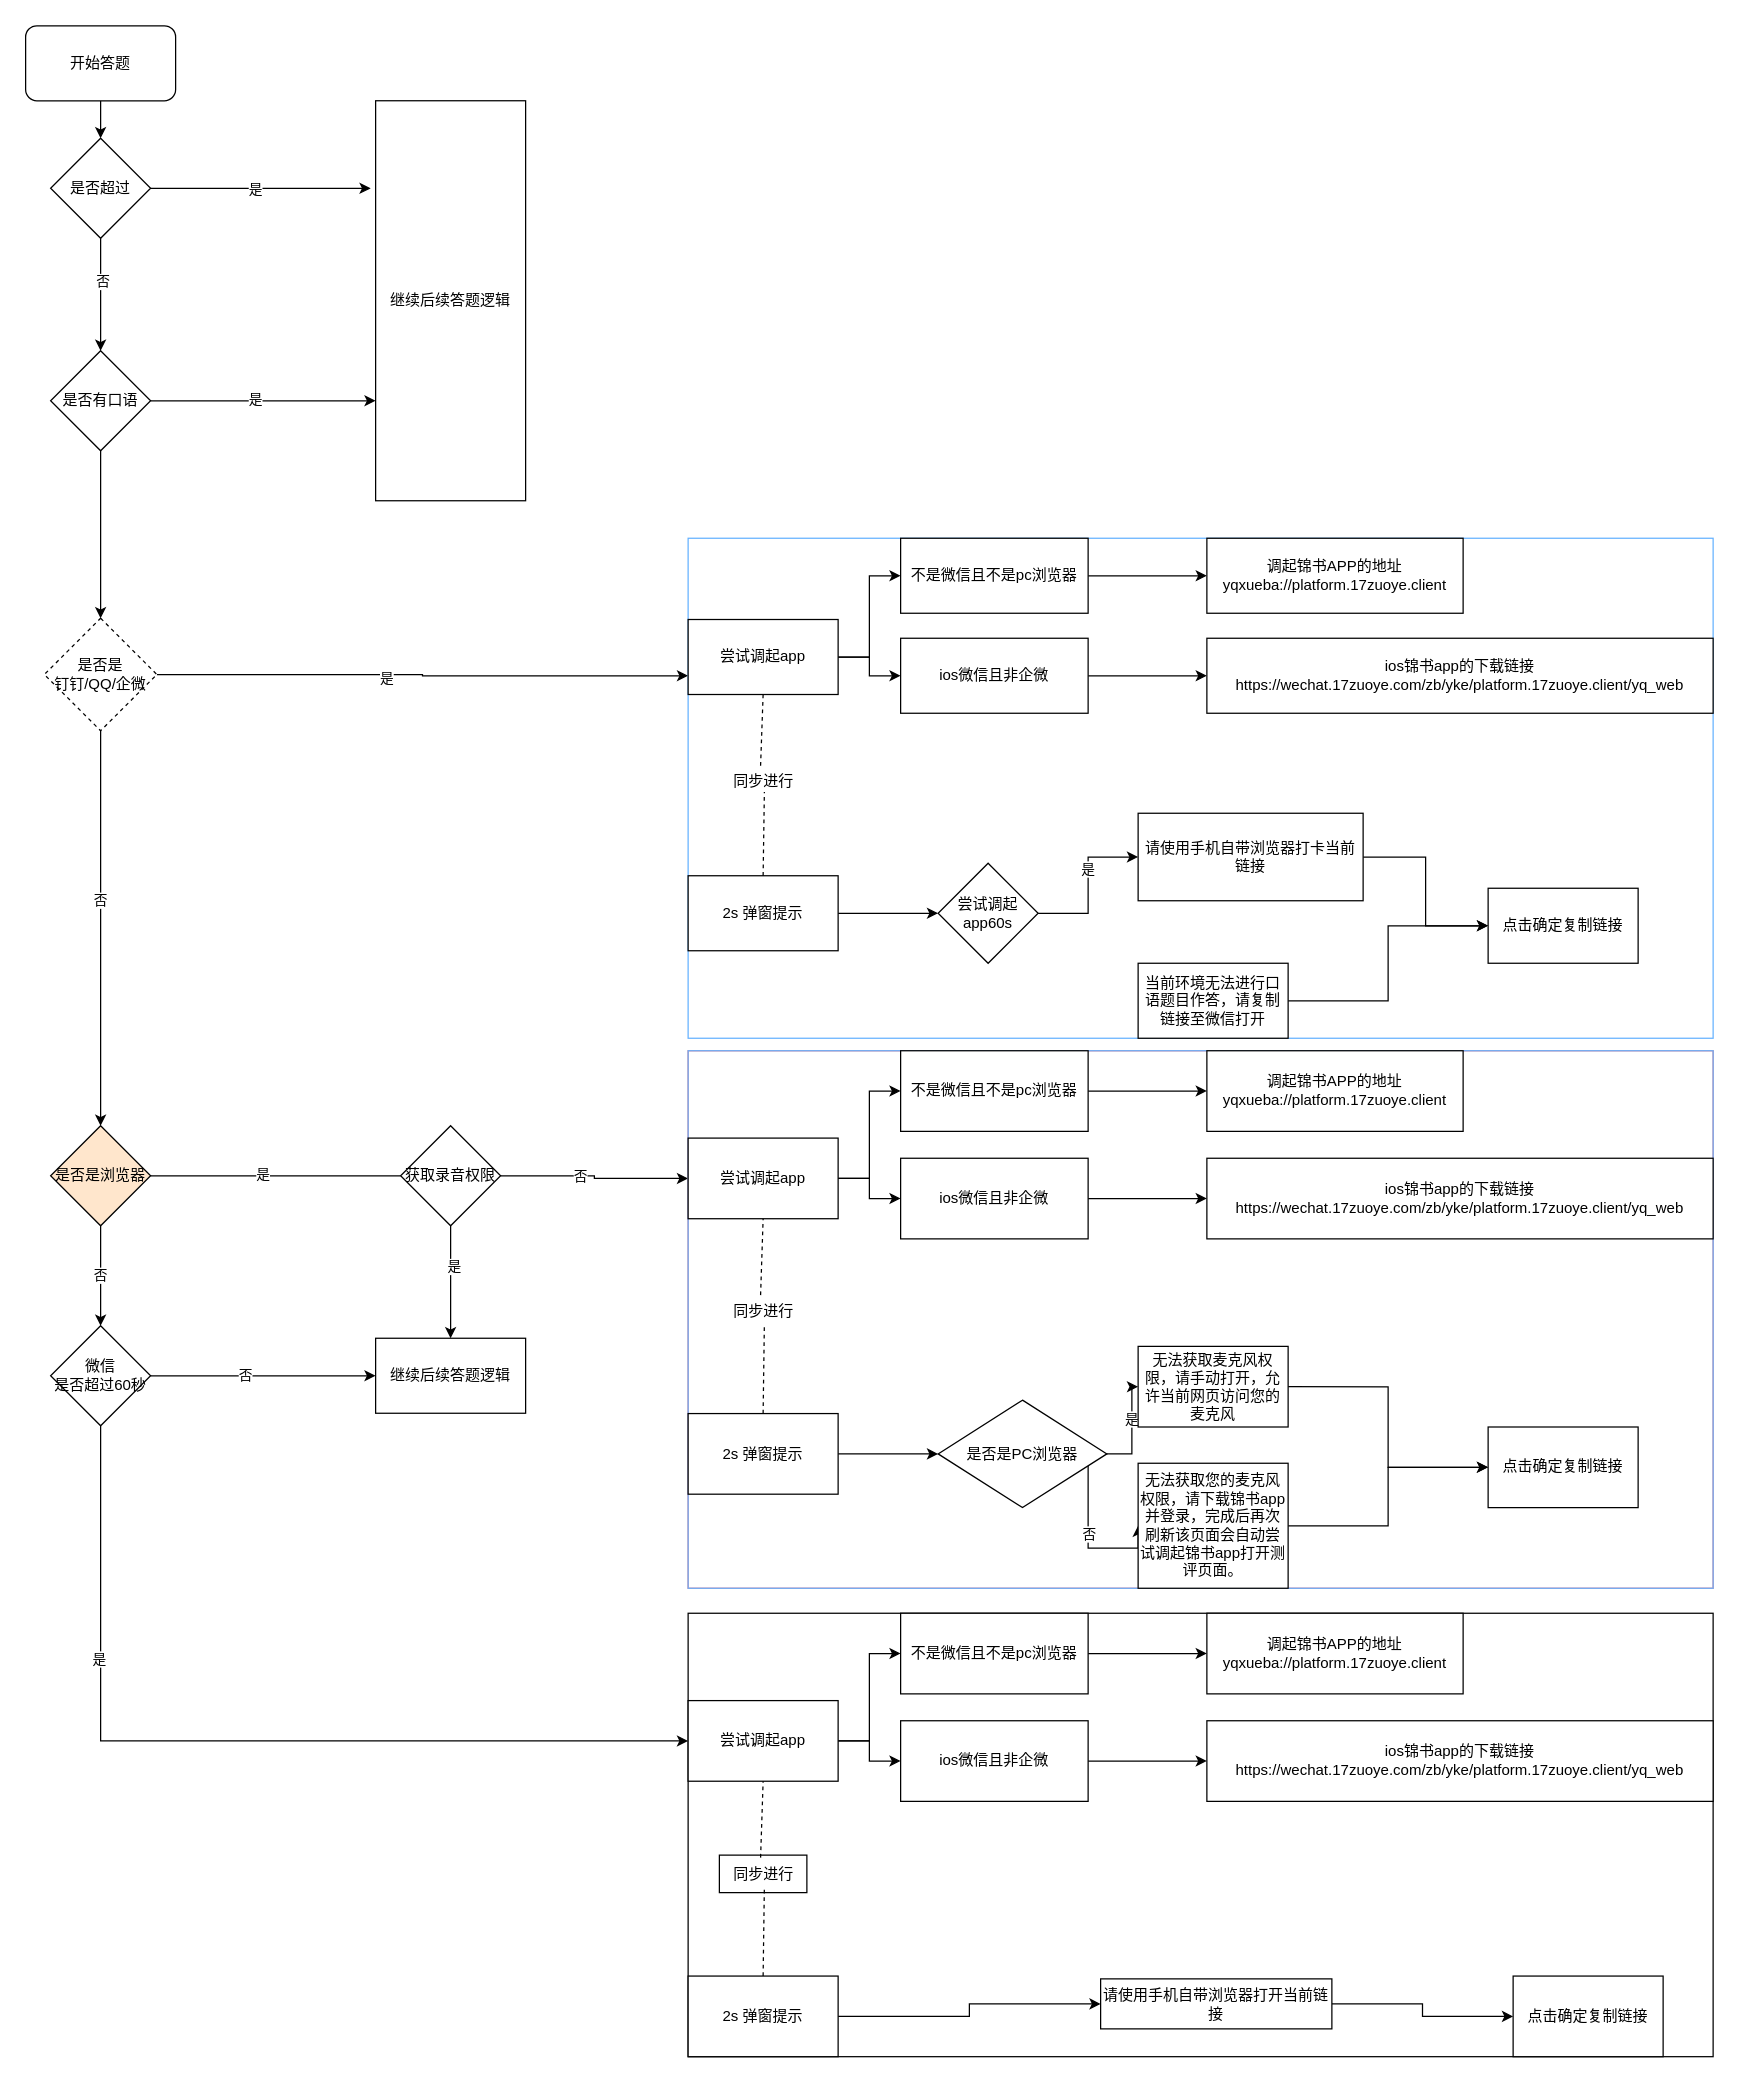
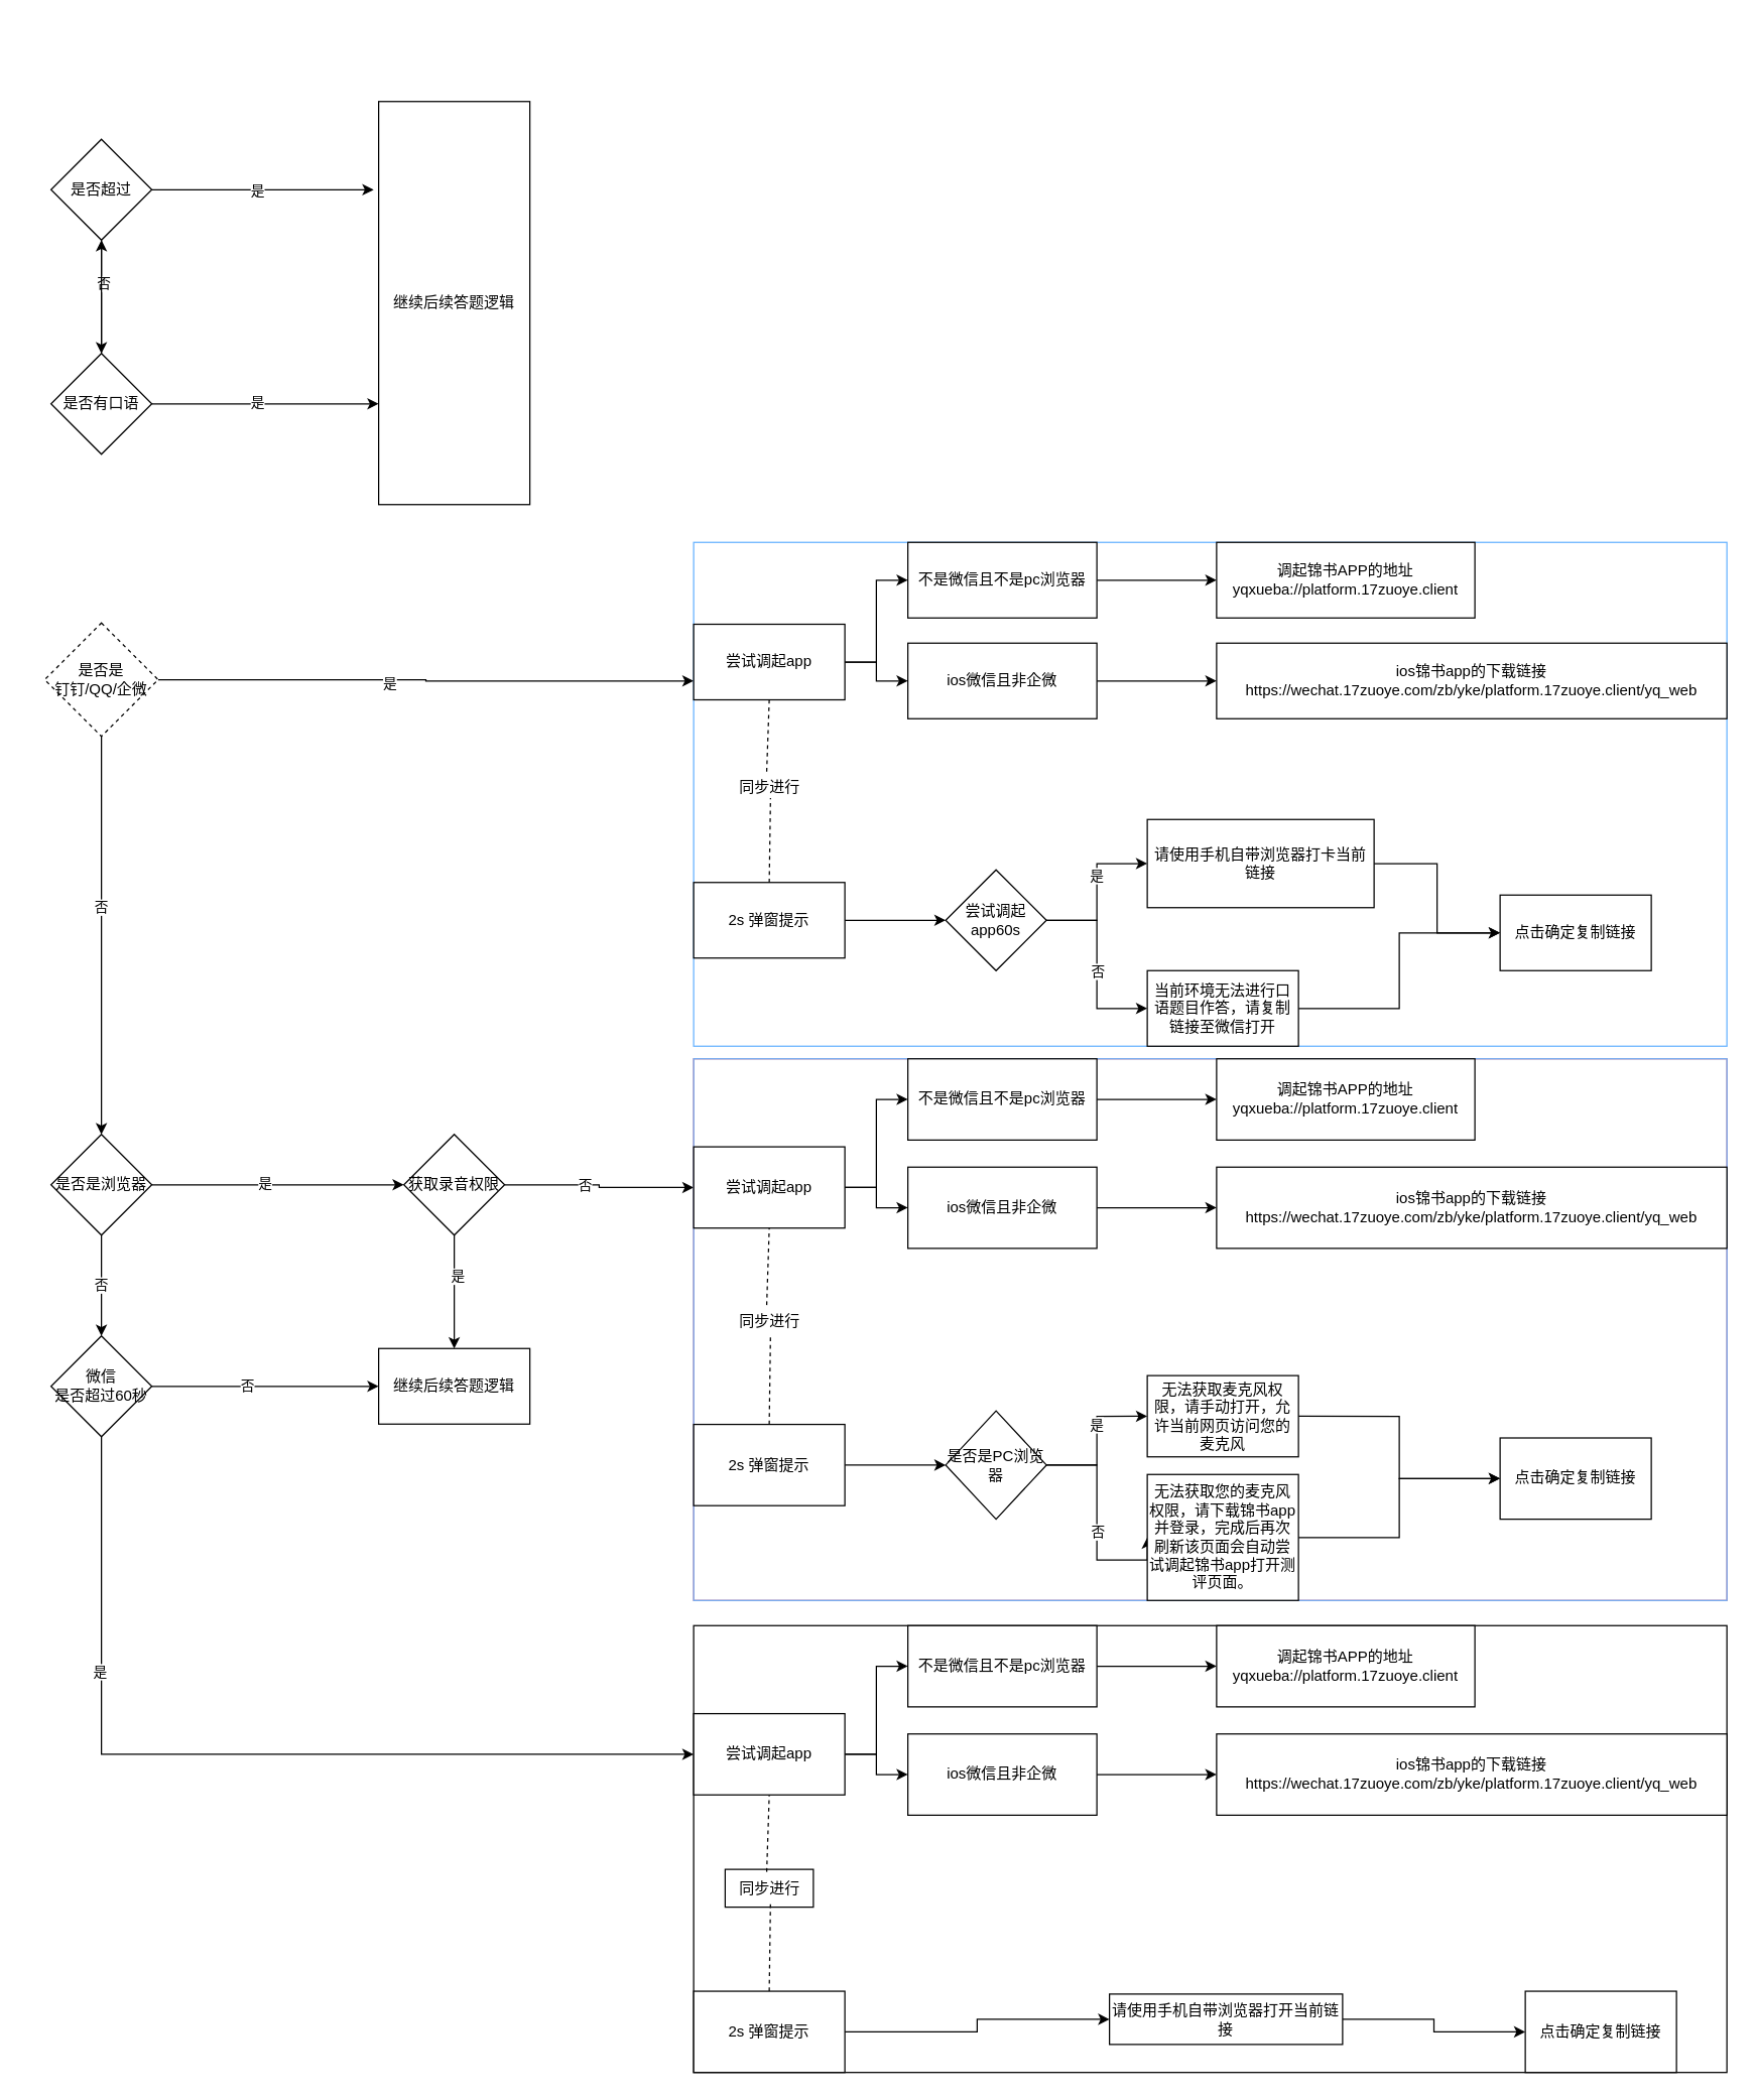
- <mxCell id="3" value="开始答题" style="rounded=1;whiteSpace=wrap;html=1;" vertex="1" parent="1"><mxGeometry x="20" y="20" width="120" height="60" as="geometry" /></mxCell>
- <mxCell id="2" style="edgeStyle=orthogonalEdgeStyle;rounded=0;orthogonalLoop=1;jettySize=auto;html=1;exitX=0.5;exitY=1;exitDx=0;exitDy=0;" edge="1" parent="1" source="3" target="6"><mxGeometry relative="1" as="geometry" /></mxCell>
- <mxCell id="10" value="" style="edgeStyle=orthogonalEdgeStyle;rounded=0;orthogonalLoop=1;jettySize=auto;html=1;" edge="1" parent="1" source="11" target="18"><mxGeometry relative="1" as="geometry" /></mxCell>
+ <mxCell id="10" value="" style="edgeStyle=orthogonalEdgeStyle;rounded=0;orthogonalLoop=1;jettySize=auto;html=1;" edge="1" parent="1" source="11" target="6"><mxGeometry relative="1" as="geometry" /></mxCell>
+ <mxCell id="37" style="edgeStyle=orthogonalEdgeStyle;rounded=0;orthogonalLoop=1;jettySize=auto;html=1;exitX=1;exitY=0.5;exitDx=0;exitDy=0;entryX=0;entryY=0.5;entryDx=0;entryDy=0;" edge="1" parent="28" source="39" target="43"><mxGeometry relative="1" as="geometry"><Array as="points"><mxPoint x="320.0" y="300" /><mxPoint x="320.0" y="370" /></Array></mxGeometry></mxCell>
+ <mxCell id="38" value="否" style="edgeLabel;html=1;align=center;verticalAlign=middle;resizable=0;points=[];container=0;" vertex="1" connectable="0" parent="37"><mxGeometry x="0.071" relative="1" as="geometry"><mxPoint as="offset" /></mxGeometry></mxCell>
- <mxCell id="22" value="是否是浏览器" style="rhombus;whiteSpace=wrap;html=1;fillColor=#ffe6cc;" vertex="1" parent="1"><mxGeometry x="40" y="900" width="80" height="80" as="geometry" /></mxCell>
+ <mxCell id="22" value="是否是浏览器" style="rhombus;whiteSpace=wrap;html=1;" vertex="1" parent="1"><mxGeometry x="40" y="900" width="80" height="80" as="geometry" /></mxCell>
- <mxCell id="19" style="edgeStyle=orthogonalEdgeStyle;rounded=0;orthogonalLoop=1;jettySize=auto;html=1;exitX=1;exitY=0.5;exitDx=0;exitDy=0;entryX=0;entryY=0.5;entryDx=0;entryDy=0;endArrow=none;" edge="1" parent="1" source="22" target="27"><mxGeometry relative="1" as="geometry" /></mxCell>
+ <mxCell id="19" style="edgeStyle=orthogonalEdgeStyle;rounded=0;orthogonalLoop=1;jettySize=auto;html=1;exitX=1;exitY=0.5;exitDx=0;exitDy=0;entryX=0;entryY=0.5;entryDx=0;entryDy=0;" edge="1" parent="1" source="22" target="27"><mxGeometry relative="1" as="geometry" /></mxCell>
- <mxCell id="67" value="无法获取麦克风权限，请手动打开，允许当前网页访问您的麦克风" style="whiteSpace=wrap;html=1;container=0;" vertex="1" parent="54"><mxGeometry x="360.0" y="236.5" width="120.0" height="64.5" as="geometry" /></mxCell>
+ <mxCell id="67" value="无法获取麦克风权限，请手动打开，允许当前网页访问您的麦克风" style="whiteSpace=wrap;html=1;container=0;" vertex="1" parent="54"><mxGeometry x="360.0" y="251.5" width="120.0" height="64.5" as="geometry" /></mxCell>
- <mxCell id="65" value="是否是PC浏览器" style="rhombus;whiteSpace=wrap;html=1;container=0;" vertex="1" parent="54"><mxGeometry x="200.0" y="279.5" width="135" height="86" as="geometry" /></mxCell>
+ <mxCell id="65" value="是否是PC浏览器" style="rhombus;whiteSpace=wrap;html=1;container=0;" vertex="1" parent="54"><mxGeometry x="200.0" y="279.5" width="80.0" height="86" as="geometry" /></mxCell>
